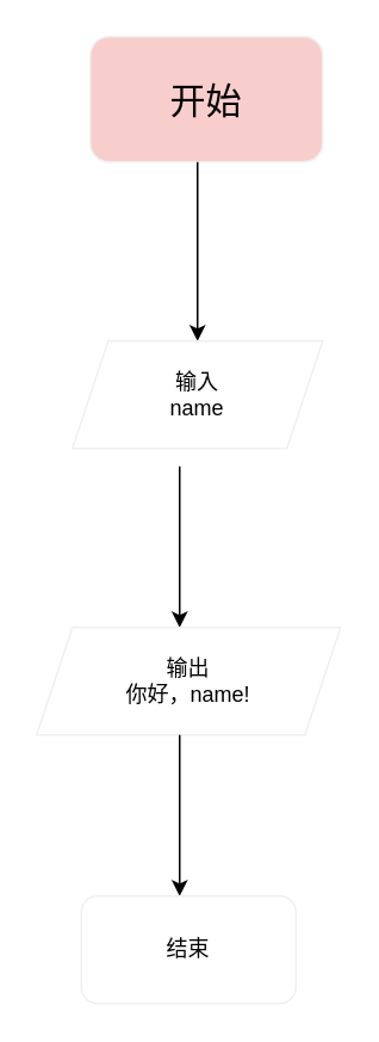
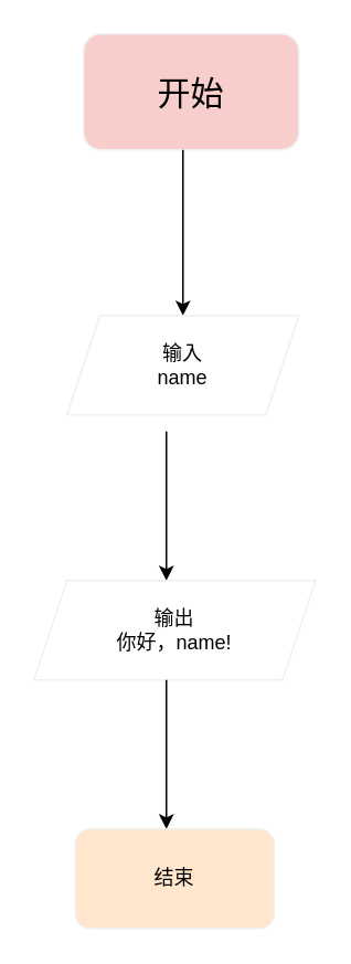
- <mxCell id="8" value="结束" style="rounded=1;whiteSpace=wrap;html=1;strokeColor=#F0F0F0;" vertex="1" parent="1"><mxGeometry x="45" y="500" width="120" height="60" as="geometry" /></mxCell>
+ <mxCell id="8" value="结束" style="rounded=1;whiteSpace=wrap;html=1;strokeColor=#F0F0F0;fillColor=#ffe6cc;" vertex="1" parent="1"><mxGeometry x="45" y="500" width="120" height="60" as="geometry" /></mxCell>
